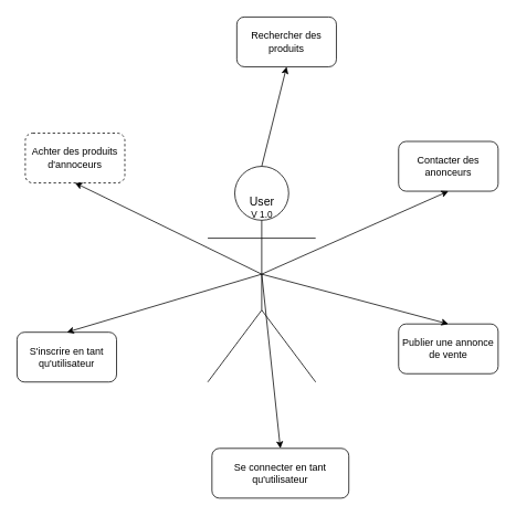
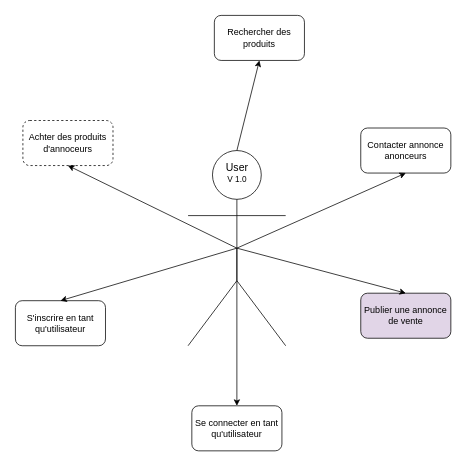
- <mxCell id="6" value="Contacter des anonceurs" style="rounded=1;whiteSpace=wrap;html=1;" vertex="1" parent="1"><mxGeometry x="480" y="170" width="120" height="60" as="geometry" /></mxCell>
+ <mxCell id="6" value="Contacter annonce anonceurs" style="rounded=1;whiteSpace=wrap;html=1;" vertex="1" parent="1"><mxGeometry x="480" y="170" width="120" height="60" as="geometry" /></mxCell>
- <mxCell id="15" value="&lt;font&gt;&lt;span style=&quot;font-size: 14px&quot;&gt;User&lt;/span&gt;&lt;br&gt;&lt;font style=&quot;font-size: 11px&quot;&gt;V 1.0&lt;/font&gt;&lt;/font&gt;" style="text;html=1;align=center;verticalAlign=middle;resizable=0;points=[];autosize=1;" vertex="1" parent="1"><mxGeometry x="290" y="235" width="50" height="30" as="geometry" /></mxCell>
+ <mxCell id="15" value="&lt;font&gt;&lt;span style=&quot;font-size: 14px&quot;&gt;User&lt;/span&gt;&lt;br&gt;&lt;font style=&quot;font-size: 11px&quot;&gt;V 1.0&lt;/font&gt;&lt;/font&gt;" style="text;html=1;align=center;verticalAlign=middle;resizable=0;points=[];autosize=1;" vertex="1" parent="1"><mxGeometry x="290" y="215" width="50" height="30" as="geometry" /></mxCell>
- <mxCell id="7" value="Publier une annonce de vente" style="rounded=1;whiteSpace=wrap;html=1;" vertex="1" parent="1"><mxGeometry x="480" y="390" width="120" height="60" as="geometry" /></mxCell>
+ <mxCell id="7" value="Publier une annonce de vente" style="rounded=1;whiteSpace=wrap;html=1;fillColor=#e1d5e7;" vertex="1" parent="1"><mxGeometry x="480" y="390" width="120" height="60" as="geometry" /></mxCell>
- <mxCell id="4" value="Se connecter en tant qu'utilisateur" style="rounded=1;whiteSpace=wrap;html=1;" vertex="1" parent="1"><mxGeometry x="255" y="540" width="165" height="60" as="geometry" /></mxCell>
+ <mxCell id="4" value="Se connecter en tant qu'utilisateur" style="rounded=1;whiteSpace=wrap;html=1;" vertex="1" parent="1"><mxGeometry x="255" y="540" width="120" height="60" as="geometry" /></mxCell>
